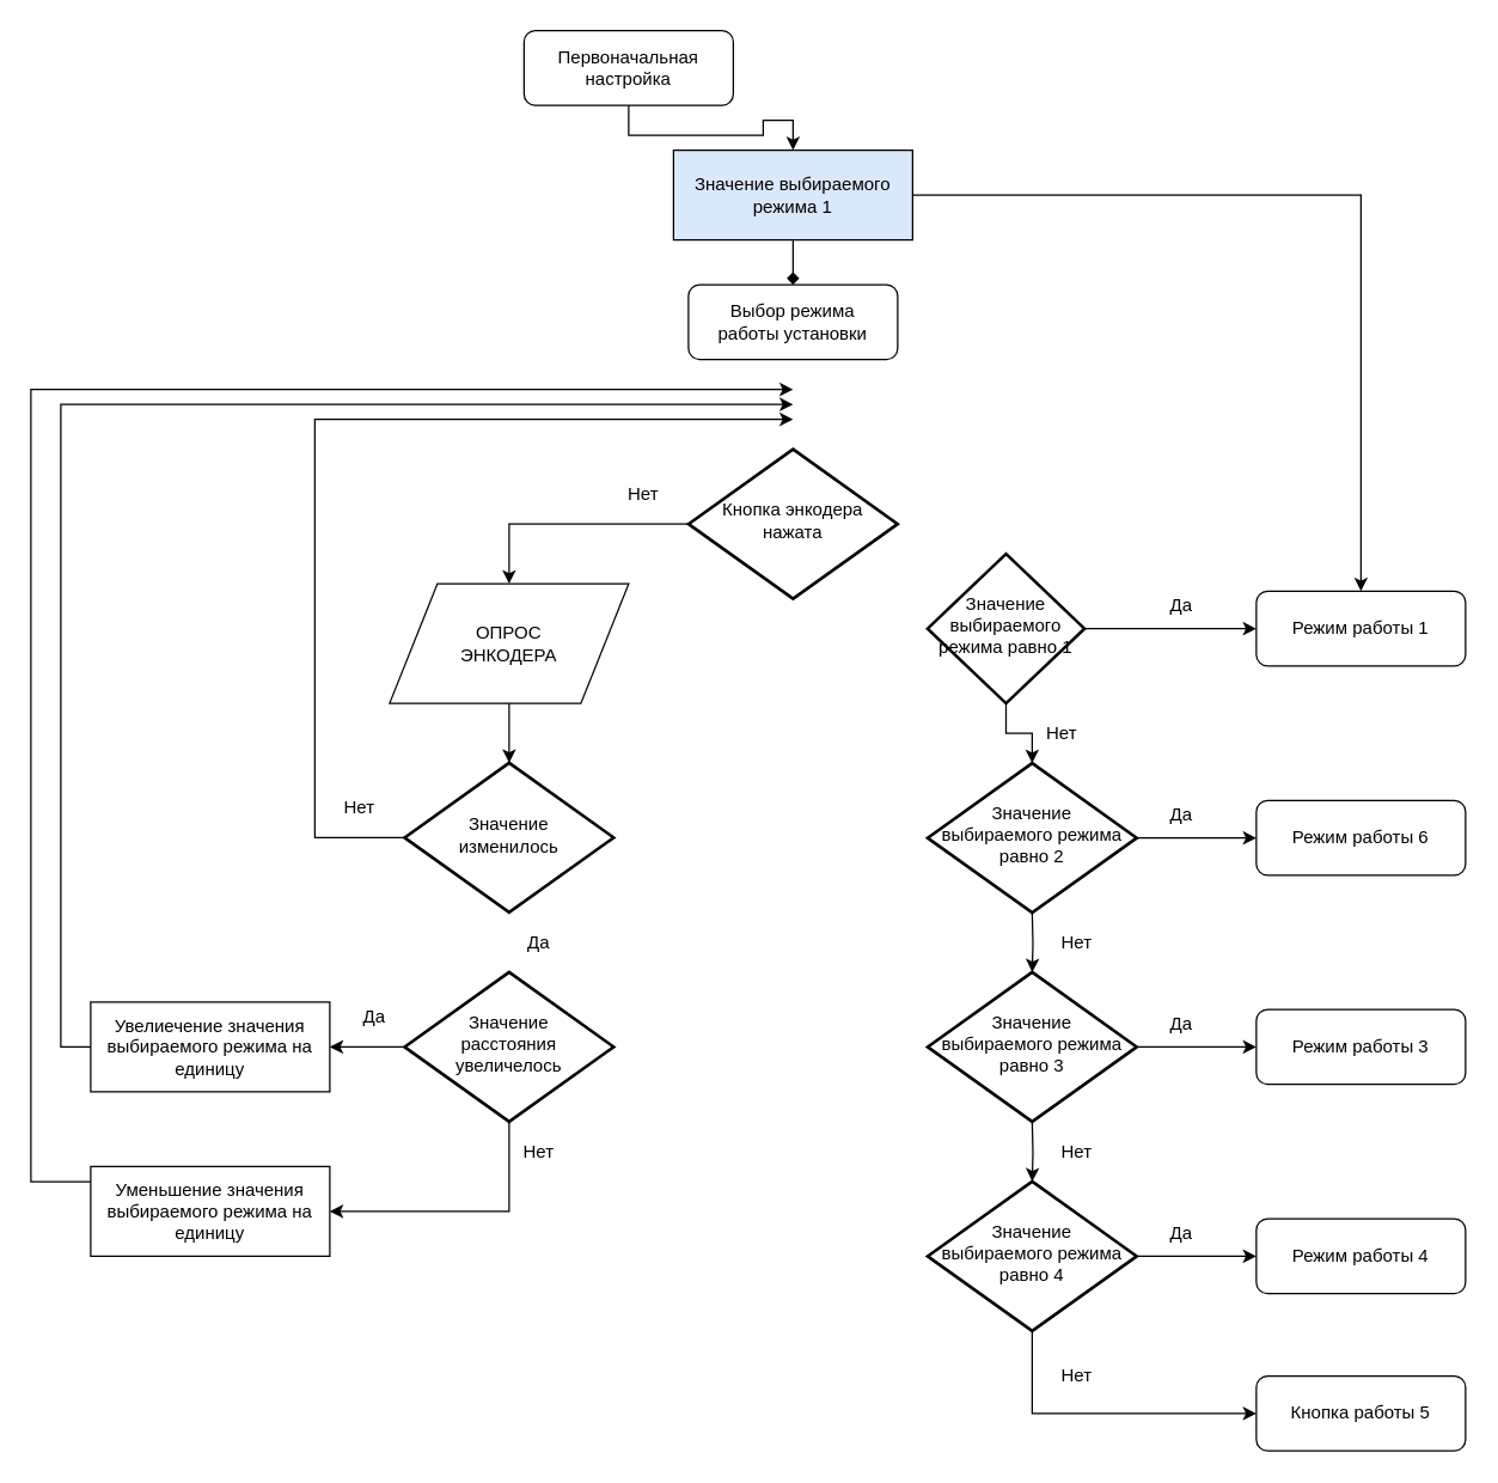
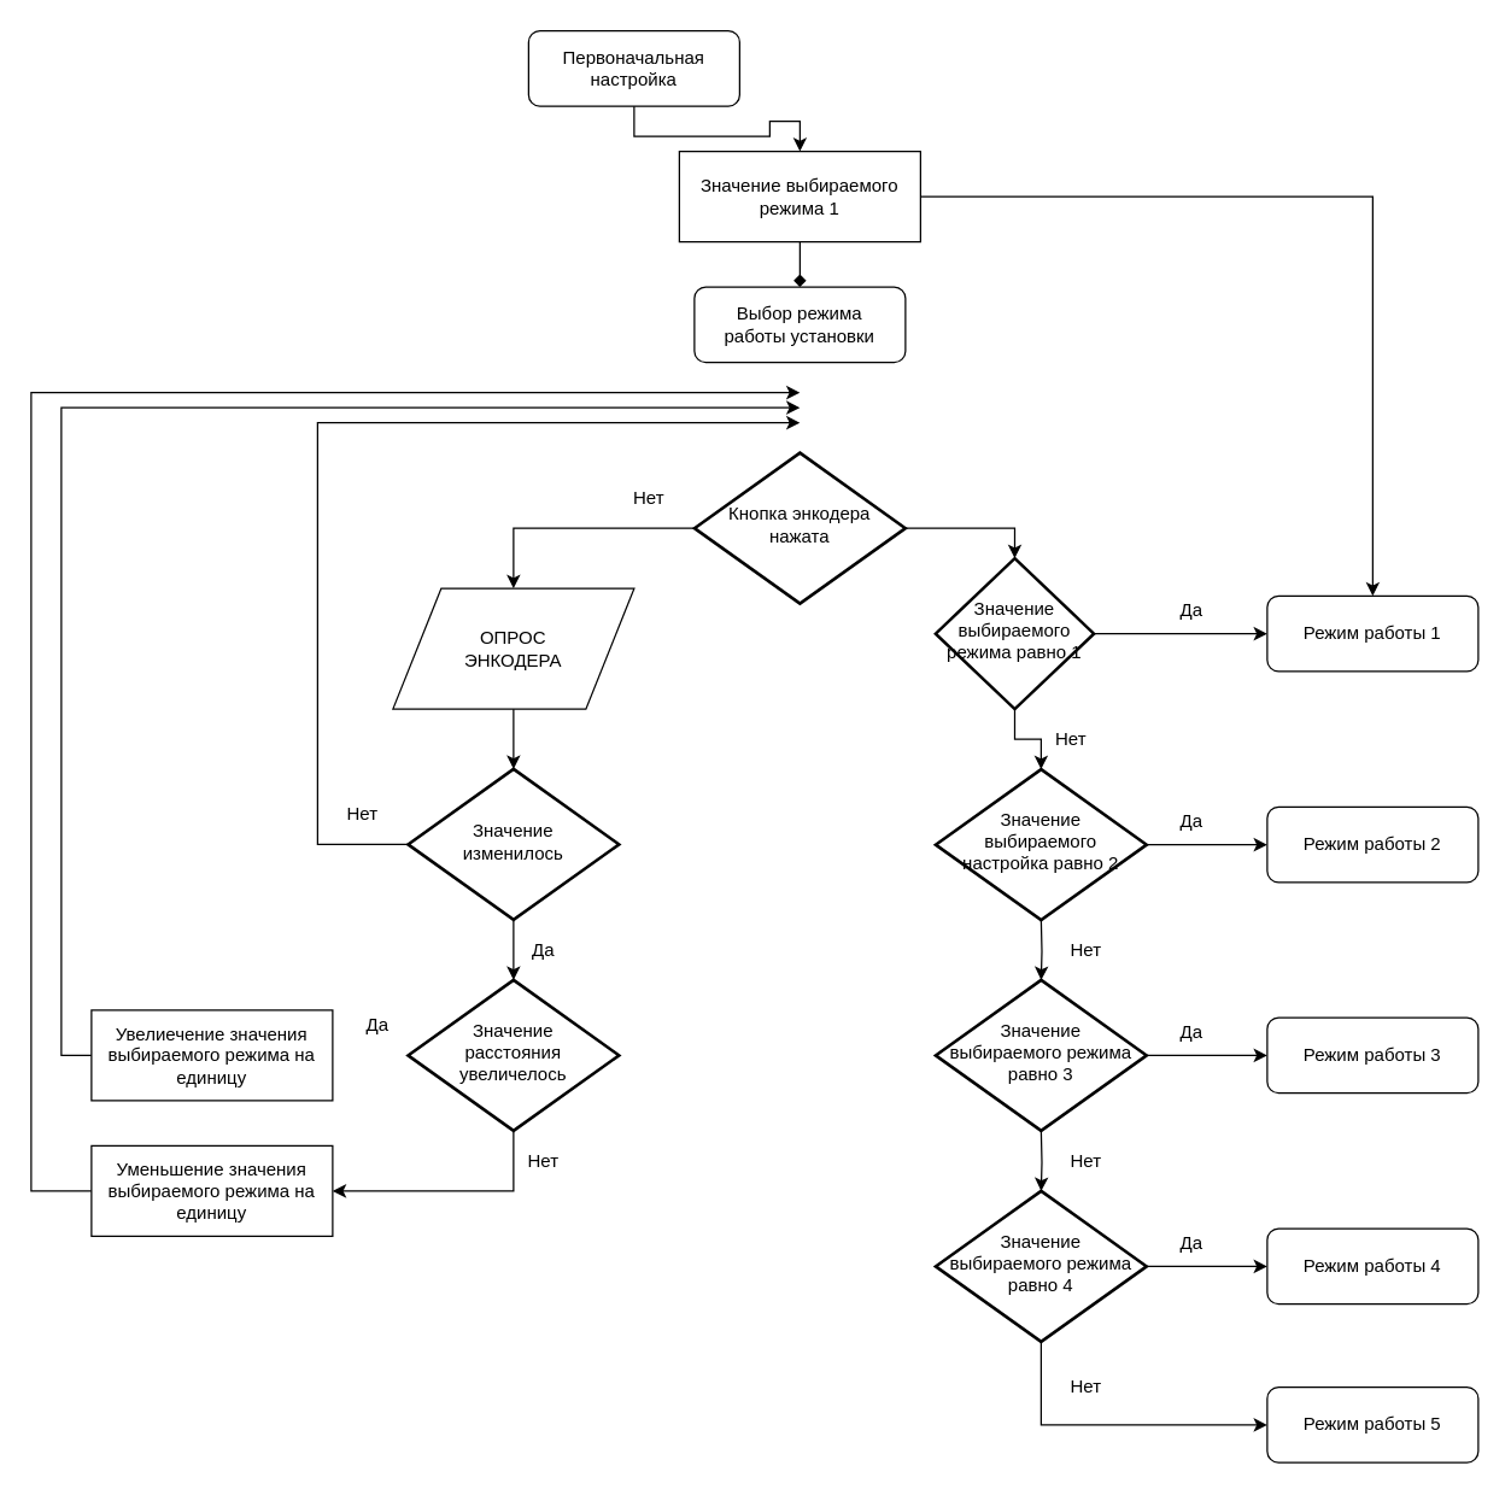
- <mxCell id="51" value="Значение выбираемого режима 1" style="rounded=0;whiteSpace=wrap;html=1;fillColor=#dae8fc;" vertex="1" parent="1"><mxGeometry x="450" y="100" width="160" height="60" as="geometry" /></mxCell>
+ <mxCell id="51" value="Значение выбираемого режима 1" style="rounded=0;whiteSpace=wrap;html=1;" vertex="1" parent="1"><mxGeometry x="450" y="100" width="160" height="60" as="geometry" /></mxCell>
+ <mxCell id="23" style="edgeStyle=orthogonalEdgeStyle;rounded=0;orthogonalLoop=1;jettySize=auto;html=1;entryX=0.5;entryY=0;entryDx=0;entryDy=0;" edge="1" parent="1" source="24" target="28"><mxGeometry relative="1" as="geometry" /></mxCell>
- <mxCell id="29" value="Значение выбираемого режима равно 2" style="rhombus;whiteSpace=wrap;html=1;shadow=0;fontFamily=Helvetica;fontSize=12;align=center;strokeWidth=2;spacing=6;spacingTop=-4;" vertex="1" parent="1"><mxGeometry x="620" y="510" width="140" height="100" as="geometry" /></mxCell>
+ <mxCell id="29" value="Значение выбираемого настройка равно 2" style="rhombus;whiteSpace=wrap;html=1;shadow=0;fontFamily=Helvetica;fontSize=12;align=center;strokeWidth=2;spacing=6;spacingTop=-4;" vertex="1" parent="1"><mxGeometry x="620" y="510" width="140" height="100" as="geometry" /></mxCell>
- <mxCell id="34" value="Режим работы 6" style="rounded=1;whiteSpace=wrap;html=1;fontSize=12;glass=0;strokeWidth=1;shadow=0;" vertex="1" parent="1"><mxGeometry x="840" y="535" width="140" height="50" as="geometry" /></mxCell>
+ <mxCell id="34" value="Режим работы 2" style="rounded=1;whiteSpace=wrap;html=1;fontSize=12;glass=0;strokeWidth=1;shadow=0;" vertex="1" parent="1"><mxGeometry x="840" y="535" width="140" height="50" as="geometry" /></mxCell>
+ <mxCell id="12" style="edgeStyle=orthogonalEdgeStyle;rounded=0;orthogonalLoop=1;jettySize=auto;html=1;exitX=0.5;exitY=1;exitDx=0;exitDy=0;entryX=0.5;entryY=0;entryDx=0;entryDy=0;" edge="1" parent="1" source="14" target="11"><mxGeometry relative="1" as="geometry" /></mxCell>
- <mxCell id="10" style="edgeStyle=orthogonalEdgeStyle;rounded=0;orthogonalLoop=1;jettySize=auto;html=1;exitX=0;exitY=0.5;exitDx=0;exitDy=0;entryX=1;entryY=0.5;entryDx=0;entryDy=0;" edge="1" parent="1" source="11" target="19"><mxGeometry relative="1" as="geometry" /></mxCell>
- <mxCell id="22" value="Уменьшение значения выбираемого режима на единицу" style="rounded=0;whiteSpace=wrap;html=1;" vertex="1" parent="1"><mxGeometry x="60" y="779.81" width="160" height="60" as="geometry" /></mxCell>
+ <mxCell id="22" value="Уменьшение значения выбираемого режима на единицу" style="rounded=0;whiteSpace=wrap;html=1;" vertex="1" parent="1"><mxGeometry x="60" y="759.81" width="160" height="60" as="geometry" /></mxCell>
- <mxCell id="48" value="Кнопка работы 5" style="rounded=1;whiteSpace=wrap;html=1;fontSize=12;glass=0;strokeWidth=1;shadow=0;" vertex="1" parent="1"><mxGeometry x="840" y="920" width="140" height="50" as="geometry" /></mxCell>
+ <mxCell id="48" value="Режим работы 5" style="rounded=1;whiteSpace=wrap;html=1;fontSize=12;glass=0;strokeWidth=1;shadow=0;" vertex="1" parent="1"><mxGeometry x="840" y="920" width="140" height="50" as="geometry" /></mxCell>
